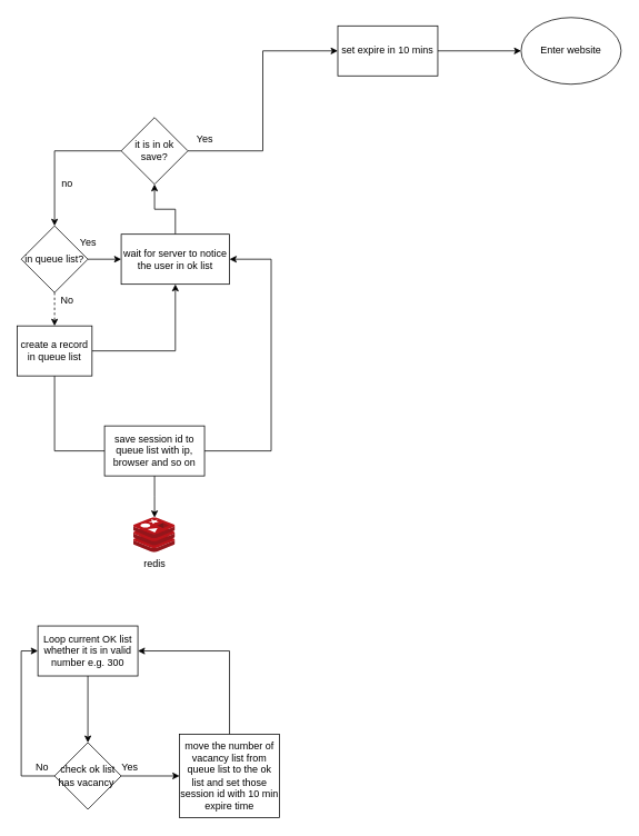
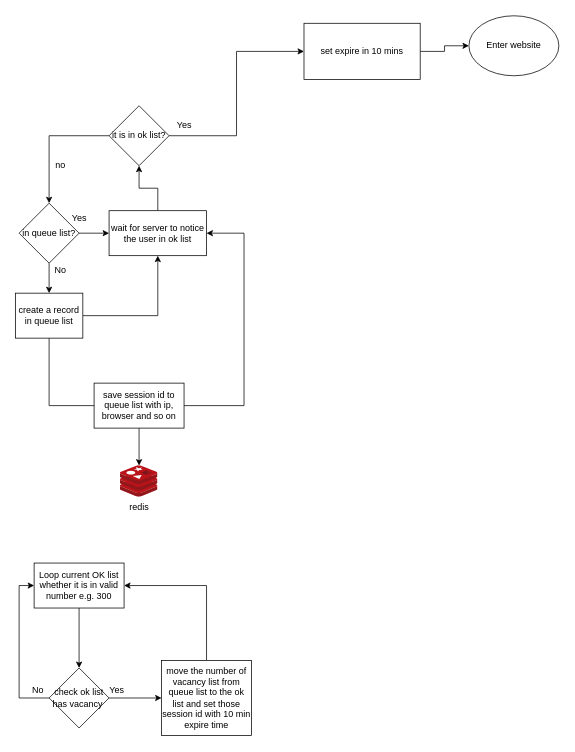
- <mxCell id="14" value="set expire in 10 mins" style="rounded=0;whiteSpace=wrap;html=1;" vertex="1" parent="1"><mxGeometry x="405" y="30" width="120" height="60" as="geometry" /></mxCell>
+ <mxCell id="14" value="set expire in 10 mins" style="rounded=0;whiteSpace=wrap;html=1;" vertex="1" parent="1"><mxGeometry x="405" y="30" width="155" height="75" as="geometry" /></mxCell>
- <mxCell id="4" value="it is in ok save?" style="rhombus;whiteSpace=wrap;html=1;" vertex="1" parent="1"><mxGeometry x="145" y="140" width="80" height="80" as="geometry" /></mxCell>
+ <mxCell id="4" value="it is in ok list?" style="rhombus;whiteSpace=wrap;html=1;" vertex="1" parent="1"><mxGeometry x="145" y="140" width="80" height="80" as="geometry" /></mxCell>
- <mxCell id="6" style="edgeStyle=orthogonalEdgeStyle;rounded=0;orthogonalLoop=1;jettySize=auto;html=1;entryX=0.5;entryY=0;entryDx=0;entryDy=0;dashed=1;" edge="1" parent="1" source="8" target="11"><mxGeometry relative="1" as="geometry" /></mxCell>
+ <mxCell id="6" style="edgeStyle=orthogonalEdgeStyle;rounded=0;orthogonalLoop=1;jettySize=auto;html=1;entryX=0.5;entryY=0;entryDx=0;entryDy=0;" edge="1" parent="1" source="8" target="11"><mxGeometry relative="1" as="geometry" /></mxCell>
